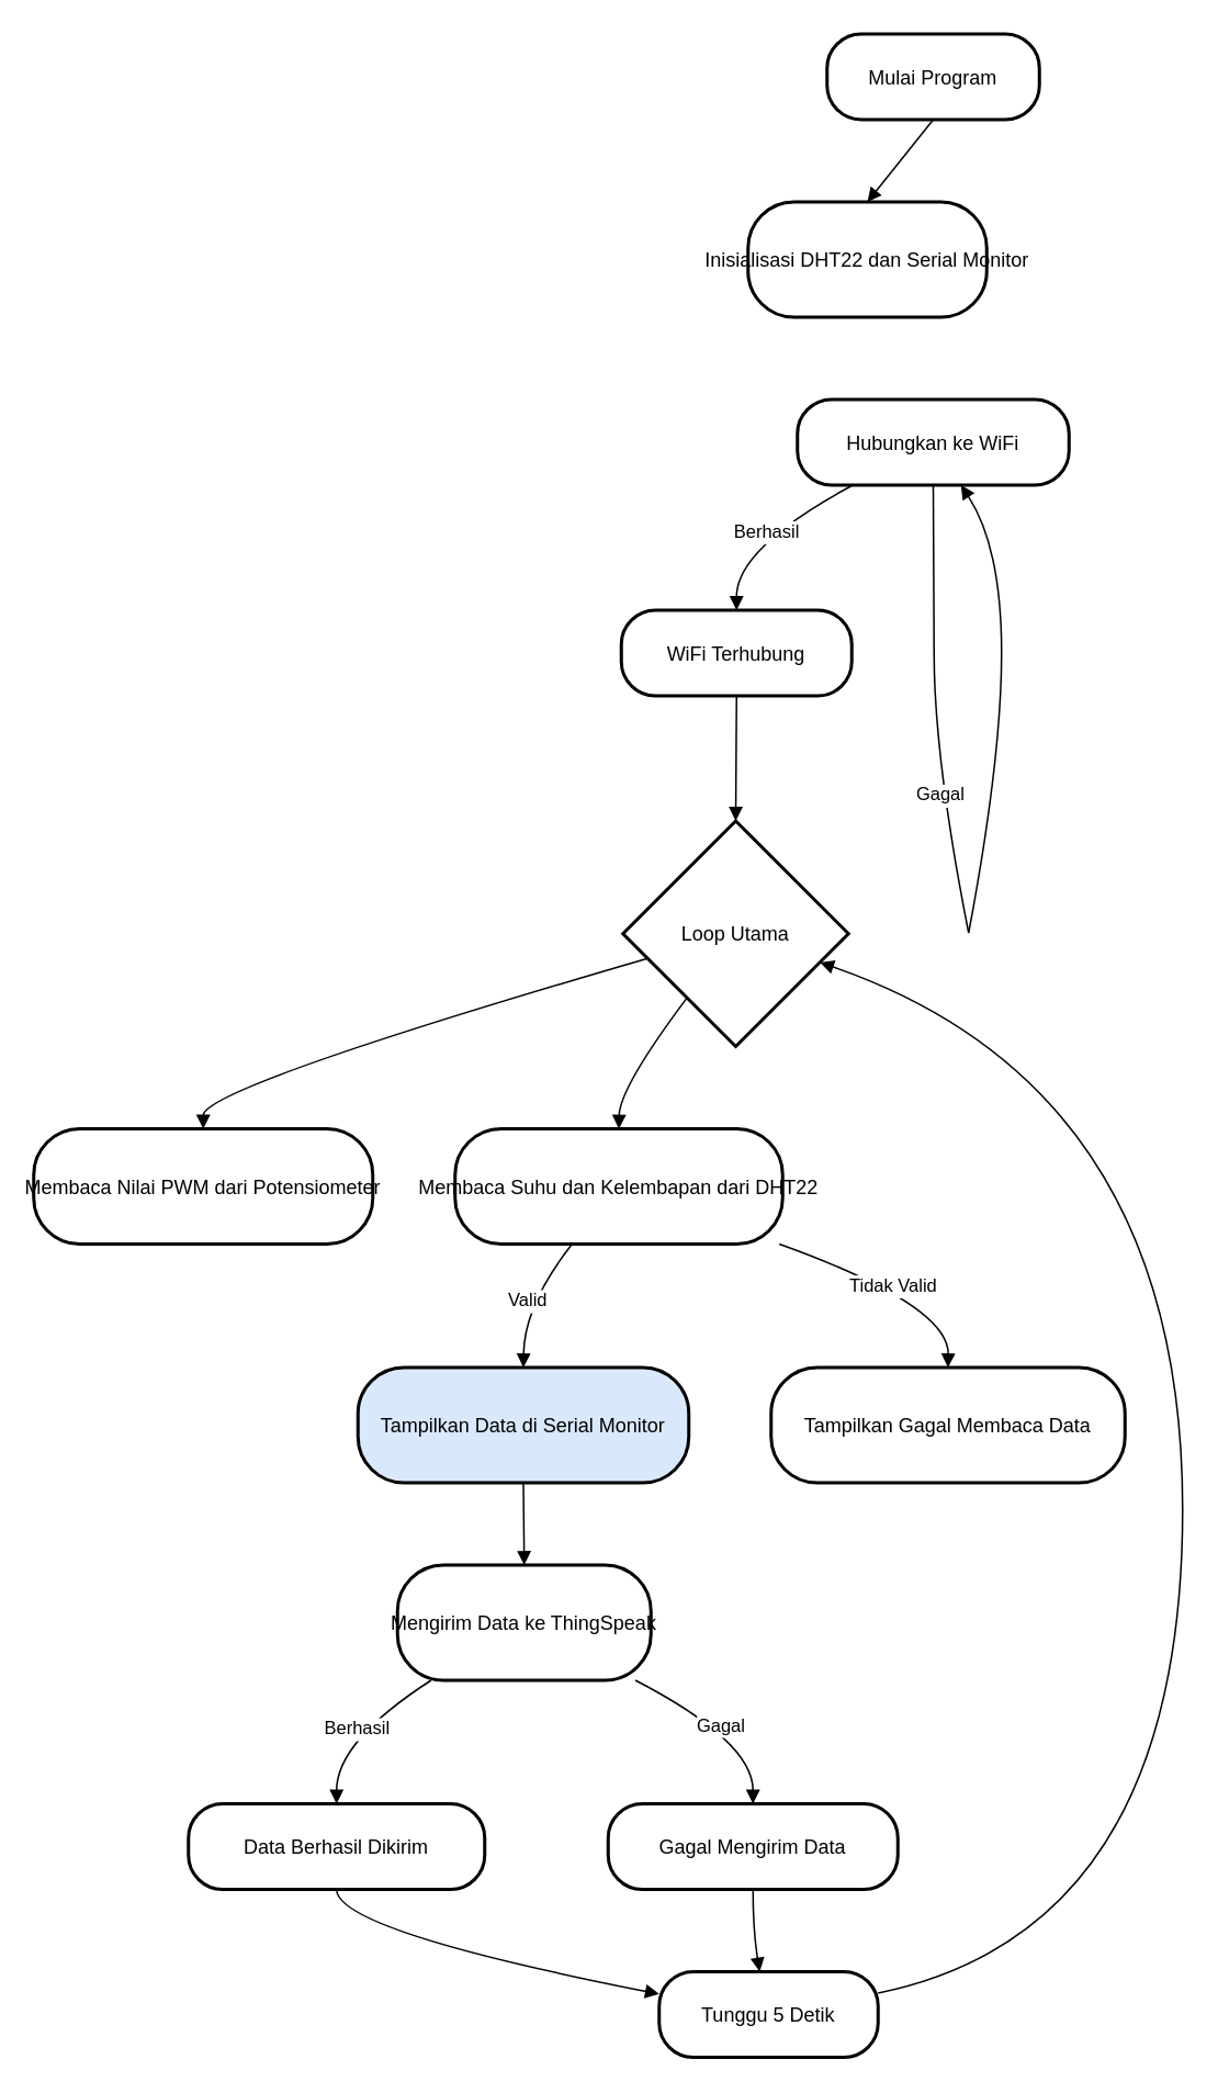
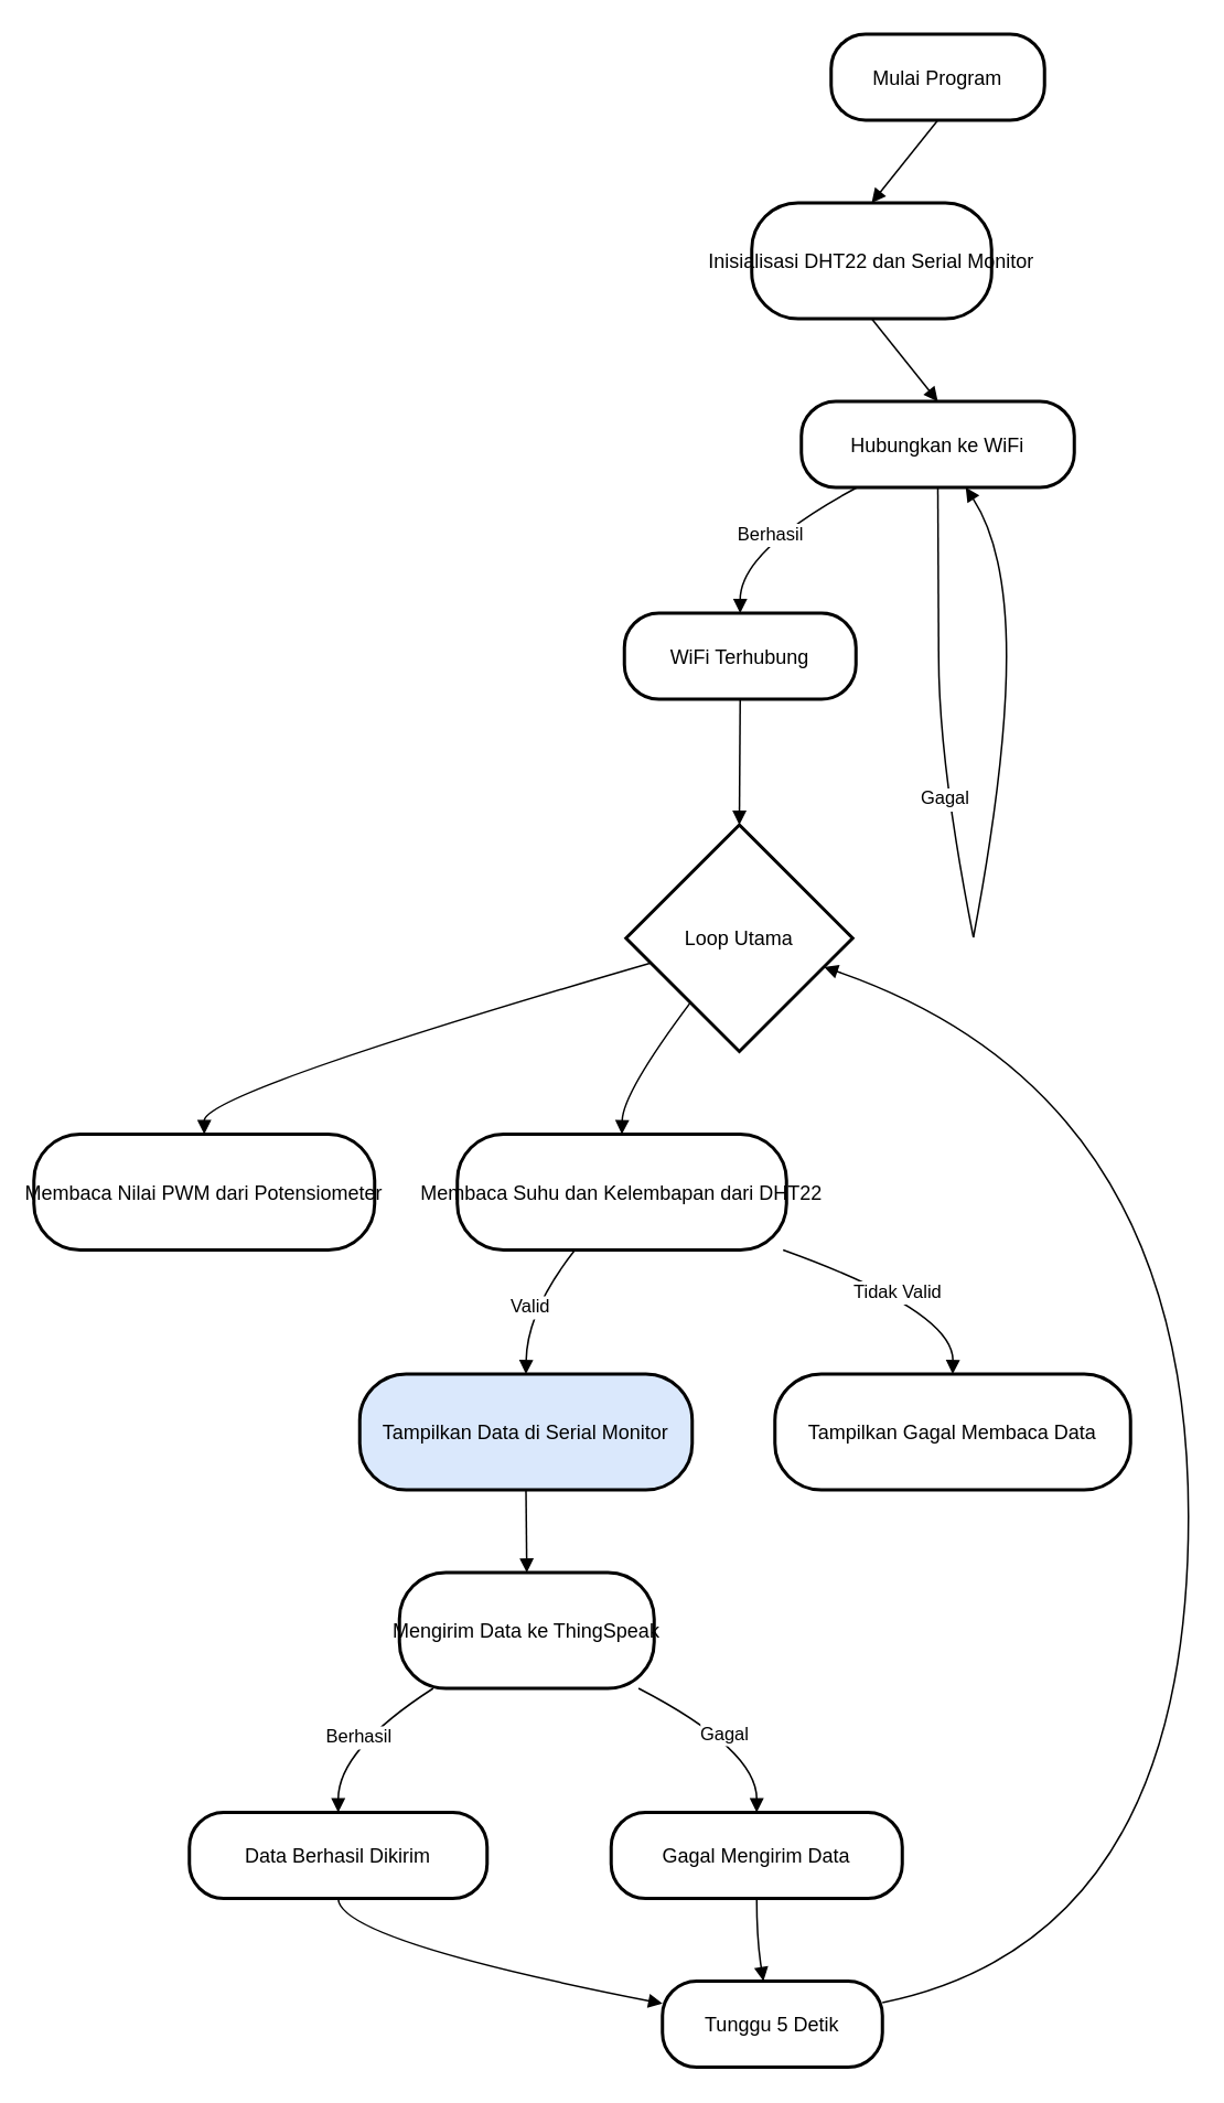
+ <mxCell id="18" value="" style="curved=1;startArrow=none;endArrow=block;exitX=0.5;exitY=0.99;entryX=0.5;entryY=-0.01;rounded=0;" edge="1" parent="1" source="3" target="4"><mxGeometry relative="1" as="geometry"><Array as="points" /></mxGeometry></mxCell>
